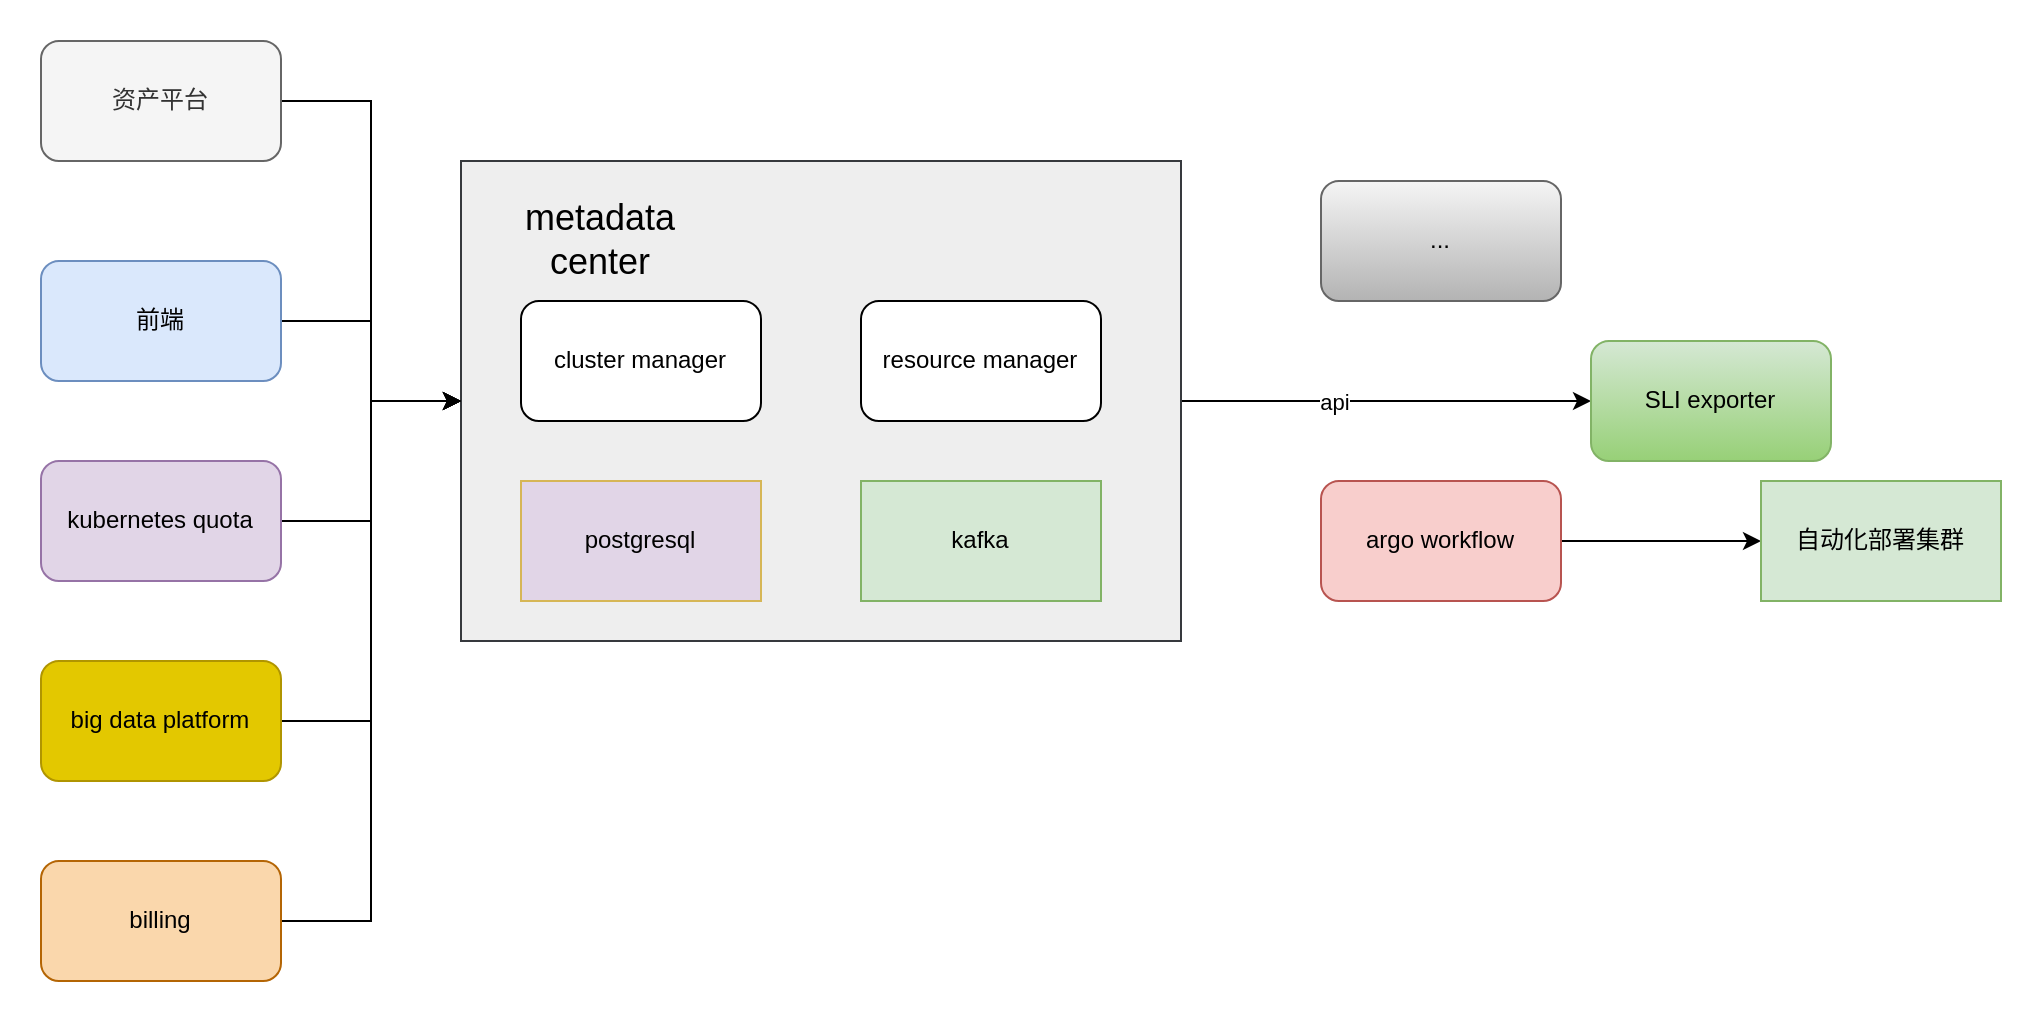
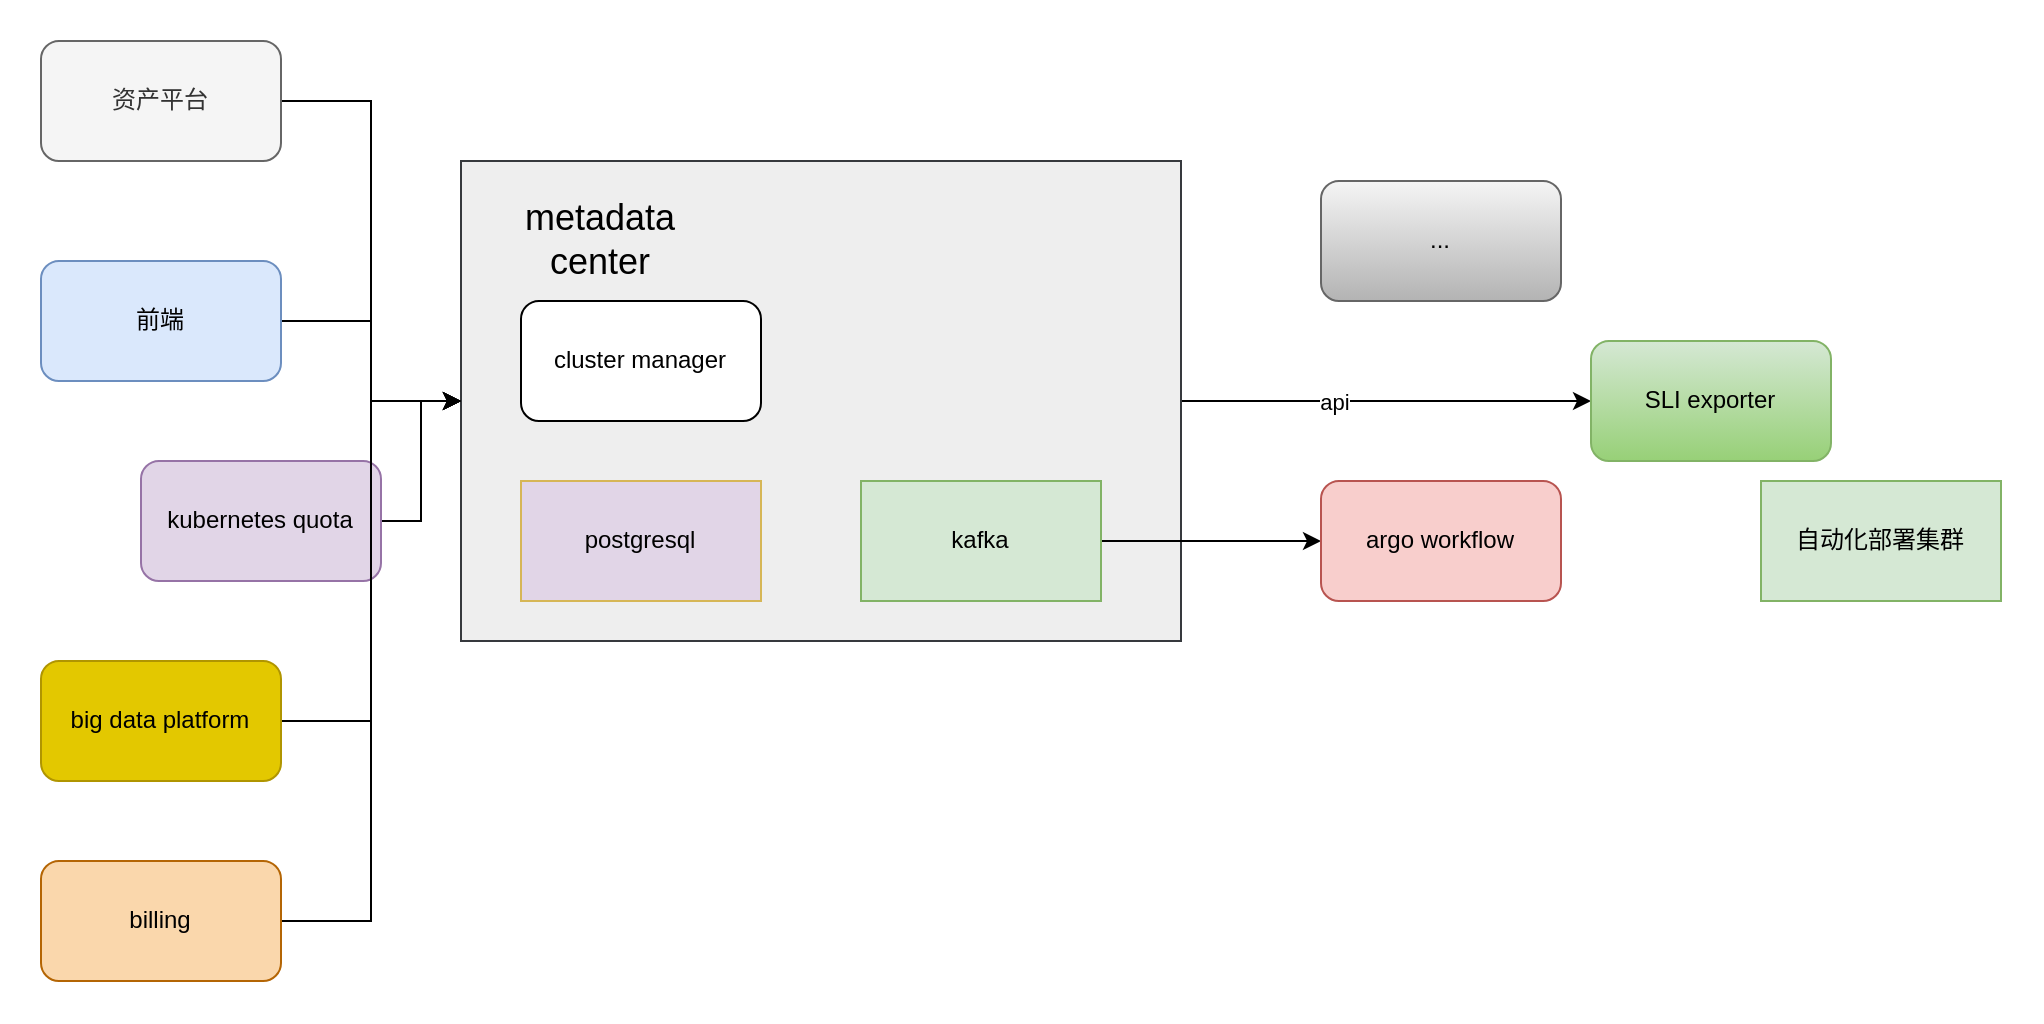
- <mxCell id="13" value="resource manager" style="rounded=1;whiteSpace=wrap;html=1;" parent="1" vertex="1"><mxGeometry x="430" y="150" width="120" height="60" as="geometry" /></mxCell>
- <mxCell id="18" value="kubernetes quota" style="rounded=1;whiteSpace=wrap;html=1;fillColor=#e1d5e7;strokeColor=#9673a6;" parent="1" vertex="1"><mxGeometry x="20" y="230" width="120" height="60" as="geometry" /></mxCell>
+ <mxCell id="18" value="kubernetes quota" style="rounded=1;whiteSpace=wrap;html=1;fillColor=#e1d5e7;strokeColor=#9673a6;" parent="1" vertex="1"><mxGeometry x="70" y="230" width="120" height="60" as="geometry" /></mxCell>
+ <mxCell id="11" value="" style="edgeStyle=orthogonalEdgeStyle;rounded=0;orthogonalLoop=1;jettySize=auto;html=1;" parent="1" source="12" target="15" edge="1"><mxGeometry relative="1" as="geometry" /></mxCell>
- <mxCell id="14" style="edgeStyle=orthogonalEdgeStyle;rounded=0;orthogonalLoop=1;jettySize=auto;html=1;entryX=0;entryY=0.5;entryDx=0;entryDy=0;" parent="1" source="15" target="16" edge="1"><mxGeometry relative="1" as="geometry" /></mxCell>
